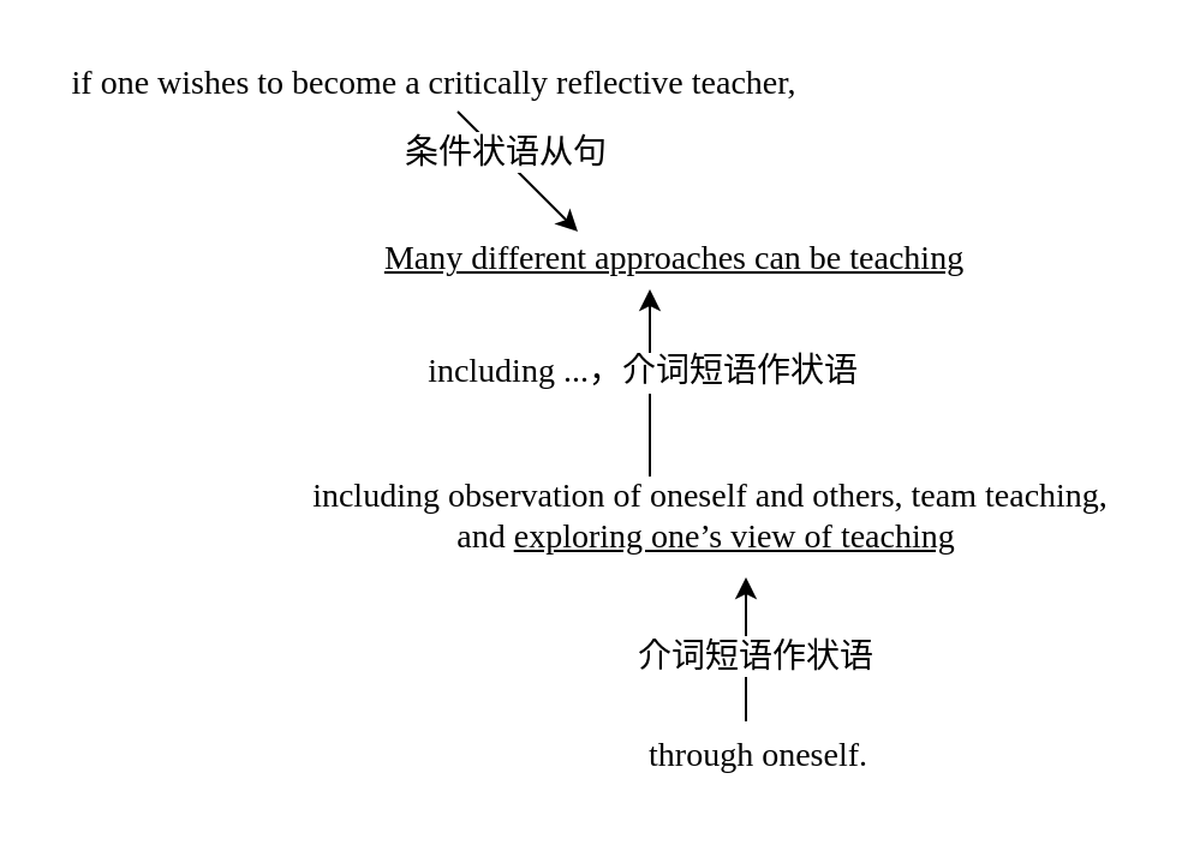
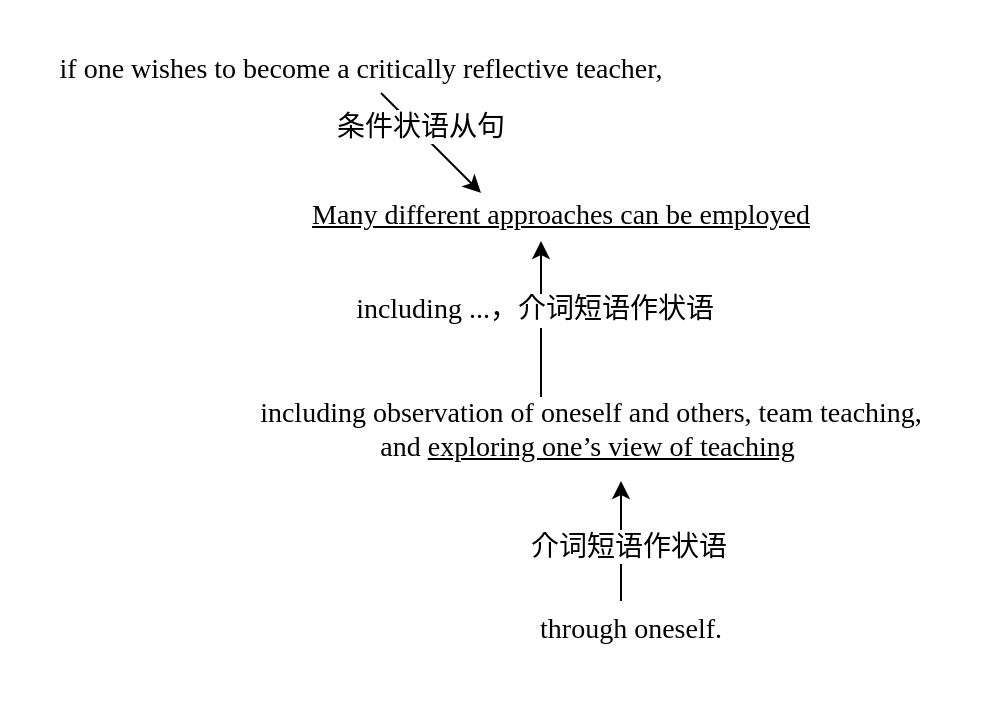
- <mxCell id="2" value="&lt;font face=&quot;Times New Roman&quot; style=&quot;font-size: 14px;&quot;&gt;&lt;u&gt;Many different approaches can be teaching&lt;/u&gt;&lt;/font&gt;" style="text;html=1;align=center;verticalAlign=middle;resizable=0;points=[];autosize=1;strokeColor=none;fillColor=none;" vertex="1" parent="1"><mxGeometry x="145" y="93" width="270" height="30" as="geometry" /></mxCell>
+ <mxCell id="2" value="&lt;font face=&quot;Times New Roman&quot; style=&quot;font-size: 14px;&quot;&gt;&lt;u&gt;Many different approaches can be employed&lt;/u&gt;&lt;/font&gt;" style="text;html=1;align=center;verticalAlign=middle;resizable=0;points=[];autosize=1;strokeColor=none;fillColor=none;" vertex="1" parent="1"><mxGeometry x="145" y="93" width="270" height="30" as="geometry" /></mxCell>
